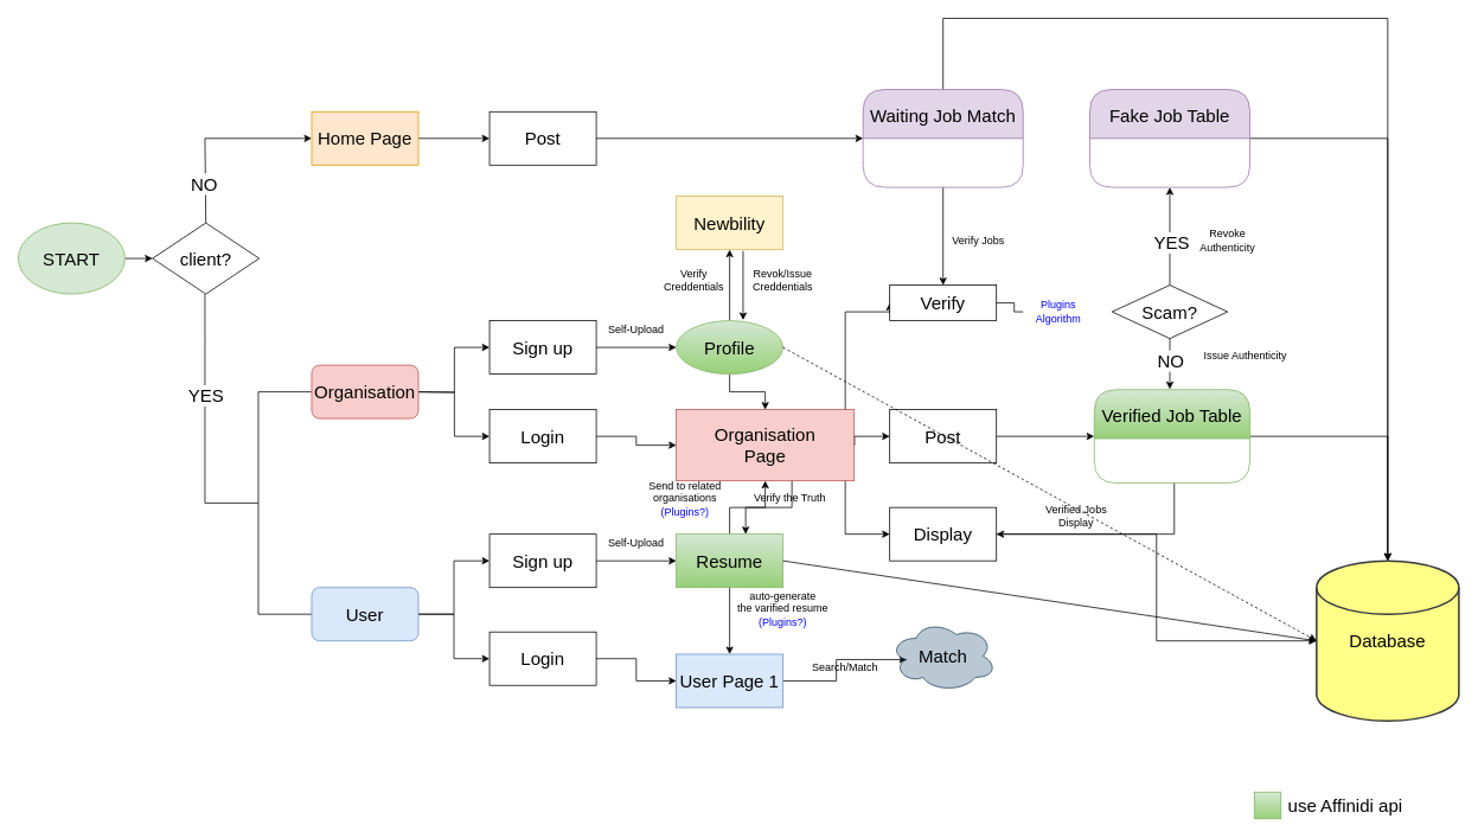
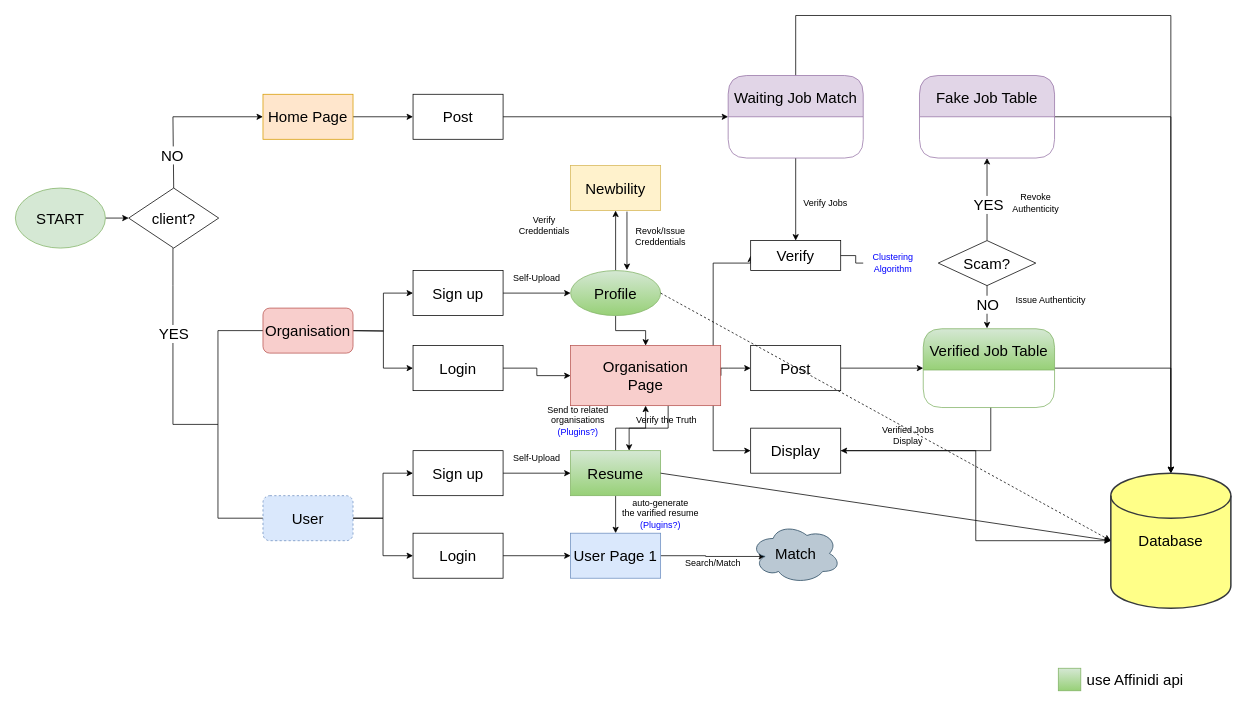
- <mxCell id="29" value="&lt;font style=&quot;line-height: 1; font-size: 12px;&quot;&gt;Verify Creddentials&lt;/font&gt;" style="text;html=1;strokeColor=none;fillColor=none;align=center;verticalAlign=middle;whiteSpace=wrap;rounded=0;fontSize=12;spacing=1;" parent="1" vertex="1"><mxGeometry x="740" y="305" width="80" height="20" as="geometry" /></mxCell>
+ <mxCell id="29" value="&lt;font style=&quot;line-height: 1; font-size: 12px;&quot;&gt;Verify Creddentials&lt;/font&gt;" style="text;html=1;strokeColor=none;fillColor=none;align=center;verticalAlign=middle;whiteSpace=wrap;rounded=0;fontSize=12;spacing=1;" parent="1" vertex="1"><mxGeometry x="685" y="290" width="80" height="20" as="geometry" /></mxCell>
- <mxCell id="73" value="&lt;font color=&quot;#0000ff&quot;&gt;Plugins&lt;br&gt;Algorithm&lt;/font&gt;" style="text;html=1;strokeColor=none;fillColor=none;align=center;verticalAlign=middle;whiteSpace=wrap;rounded=0;fontSize=12;spacing=1;" parent="1" vertex="1"><mxGeometry x="1150" y="340" width="80" height="20" as="geometry" /></mxCell>
+ <mxCell id="73" value="&lt;font color=&quot;#0000ff&quot;&gt;Clustering&lt;br&gt;Algorithm&lt;/font&gt;" style="text;html=1;strokeColor=none;fillColor=none;align=center;verticalAlign=middle;whiteSpace=wrap;rounded=0;fontSize=12;spacing=1;" parent="1" vertex="1"><mxGeometry x="1150" y="340" width="80" height="20" as="geometry" /></mxCell>
- <mxCell id="41" value="&lt;span style=&quot;font-size: 20px;&quot;&gt;User&lt;/span&gt;" style="rounded=1;whiteSpace=wrap;html=1;fontSize=12;strokeWidth=1;fillColor=#dae8fc;strokeColor=#6c8ebf;" parent="1" vertex="1"><mxGeometry x="350" y="660" width="120" height="60" as="geometry" /></mxCell>
+ <mxCell id="41" value="&lt;span style=&quot;font-size: 20px;&quot;&gt;User&lt;/span&gt;" style="rounded=1;whiteSpace=wrap;html=1;fontSize=12;strokeWidth=1;fillColor=#dae8fc;strokeColor=#6c8ebf;dashed=1;" parent="1" vertex="1"><mxGeometry x="350" y="660" width="120" height="60" as="geometry" /></mxCell>
- <mxCell id="50" value="&lt;span style=&quot;font-size: 20px;&quot;&gt;User Page 1&lt;/span&gt;" style="rounded=0;whiteSpace=wrap;html=1;fontSize=12;strokeWidth=1;fillColor=#dae8fc;strokeColor=#6c8ebf;" parent="1" vertex="1"><mxGeometry x="760" y="735" width="120" height="60" as="geometry" /></mxCell>
+ <mxCell id="50" value="&lt;span style=&quot;font-size: 20px;&quot;&gt;User Page 1&lt;/span&gt;" style="rounded=0;whiteSpace=wrap;html=1;fontSize=12;strokeWidth=1;fillColor=#dae8fc;strokeColor=#6c8ebf;" parent="1" vertex="1"><mxGeometry x="760" y="710" width="120" height="60" as="geometry" /></mxCell>
